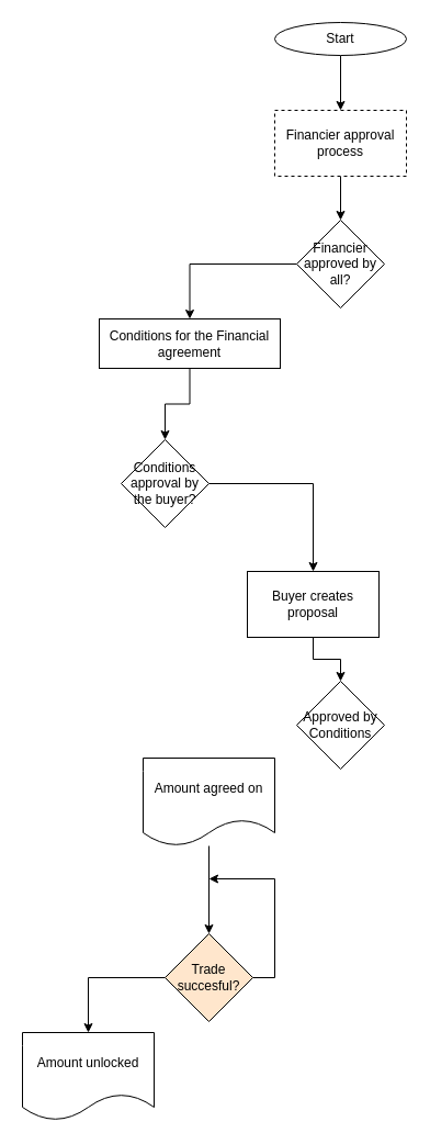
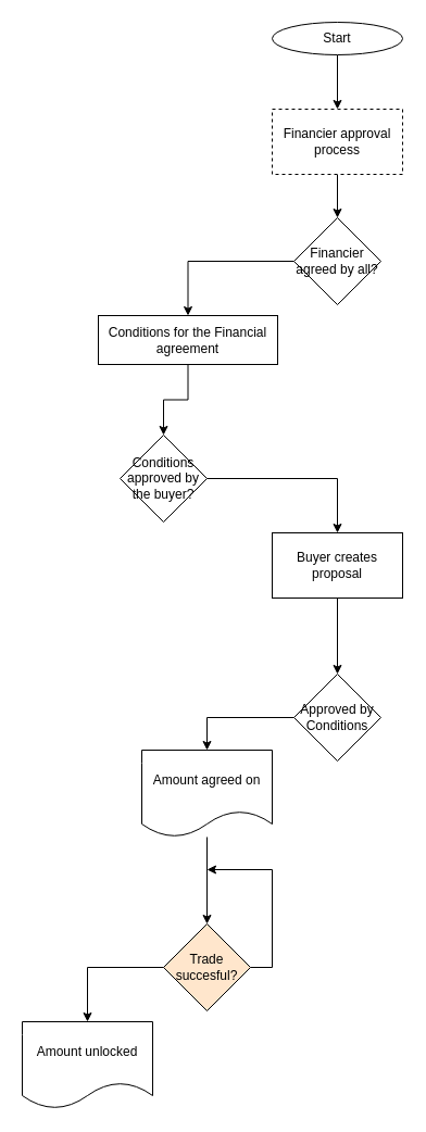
- <mxCell id="7" value="Financier approved by all?" style="rhombus;whiteSpace=wrap;html=1;rounded=0;" vertex="1" parent="1"><mxGeometry x="270" y="200" width="80" height="80" as="geometry" /></mxCell>
+ <mxCell id="7" value="Financier agreed by all?" style="rhombus;whiteSpace=wrap;html=1;rounded=0;" vertex="1" parent="1"><mxGeometry x="270" y="200" width="80" height="80" as="geometry" /></mxCell>
- <mxCell id="11" value="Conditions approval by the buyer?" style="rhombus;whiteSpace=wrap;html=1;rounded=0;" vertex="1" parent="1"><mxGeometry x="110" y="400" width="80" height="80" as="geometry" /></mxCell>
+ <mxCell id="11" value="Conditions approved by the buyer?" style="rhombus;whiteSpace=wrap;html=1;rounded=0;" vertex="1" parent="1"><mxGeometry x="110" y="400" width="80" height="80" as="geometry" /></mxCell>
- <mxCell id="13" value="Buyer creates proposal" style="whiteSpace=wrap;html=1;rounded=0;" vertex="1" parent="1"><mxGeometry x="225" y="520" width="120" height="60" as="geometry" /></mxCell>
+ <mxCell id="13" value="Buyer creates proposal" style="whiteSpace=wrap;html=1;rounded=0;" vertex="1" parent="1"><mxGeometry x="250" y="490" width="120" height="60" as="geometry" /></mxCell>
+ <mxCell id="14" value="" style="edgeStyle=orthogonalEdgeStyle;rounded=0;orthogonalLoop=1;jettySize=auto;html=1;entryX=0.5;entryY=0;entryDx=0;entryDy=0;" edge="1" parent="1" source="15" target="17"><mxGeometry relative="1" as="geometry" /></mxCell>
